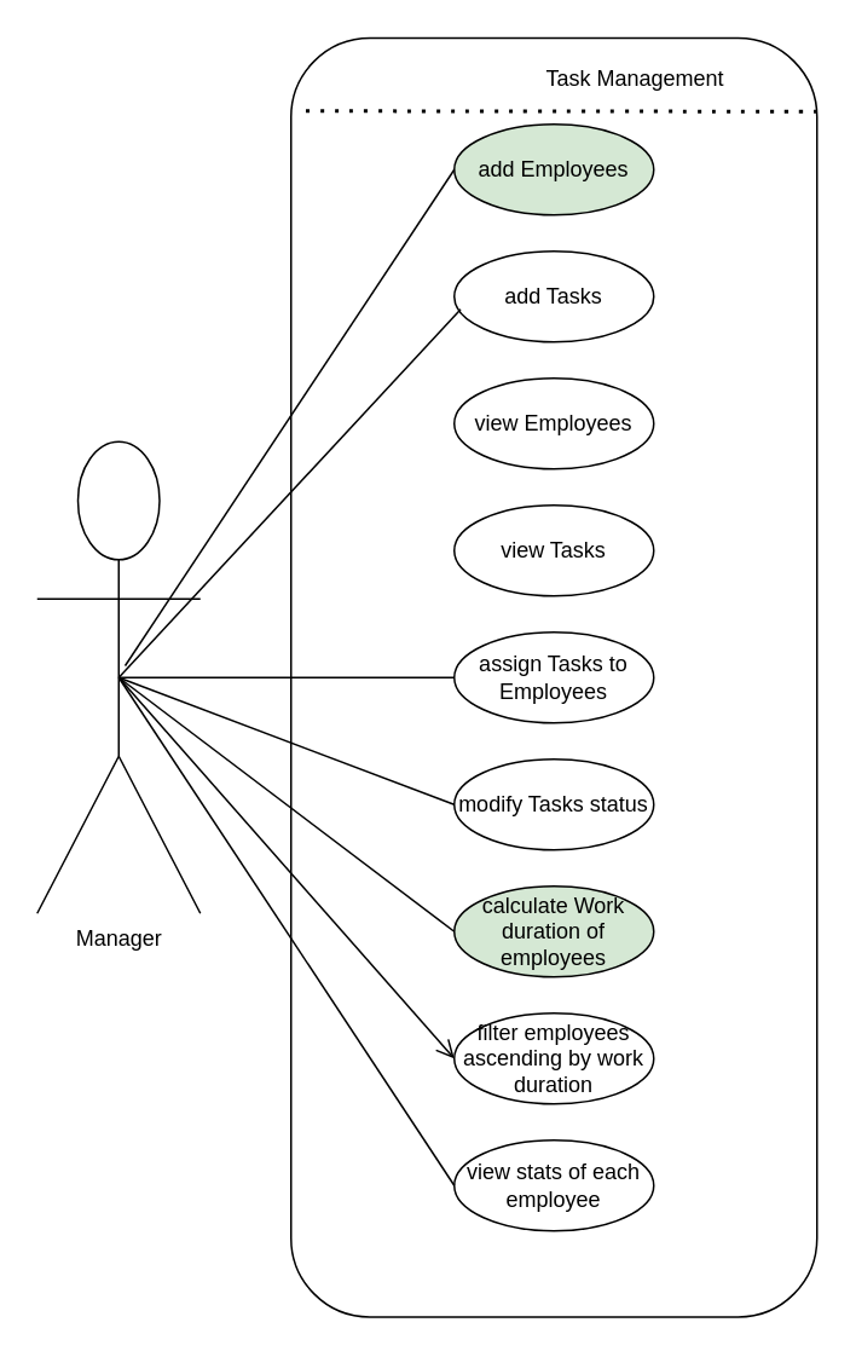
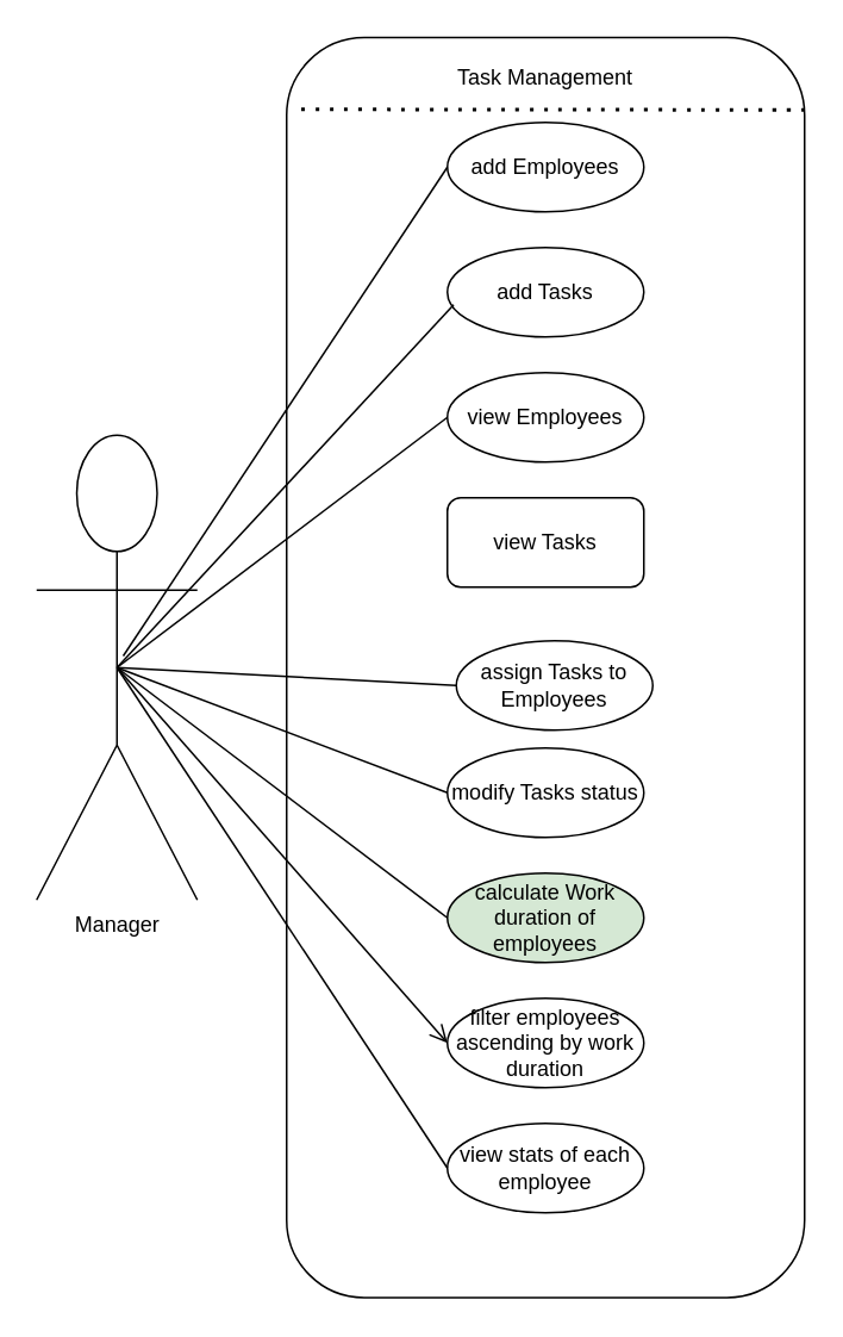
- <mxCell id="4" value="Task Management" style="text;html=1;align=center;verticalAlign=middle;whiteSpace=wrap;rounded=0;" vertex="1" parent="1"><mxGeometry x="275" y="28" width="150" height="30" as="geometry" /></mxCell>
+ <mxCell id="4" value="Task Management" style="text;html=1;align=center;verticalAlign=middle;whiteSpace=wrap;rounded=0;" vertex="1" parent="1"><mxGeometry x="230" y="28" width="150" height="30" as="geometry" /></mxCell>
- <mxCell id="5" value="add Employees" style="ellipse;whiteSpace=wrap;html=1;fillColor=#d5e8d4;" vertex="1" parent="1"><mxGeometry x="250" y="68" width="110" height="50" as="geometry" /></mxCell>
+ <mxCell id="5" value="add Employees" style="ellipse;whiteSpace=wrap;html=1;" vertex="1" parent="1"><mxGeometry x="250" y="68" width="110" height="50" as="geometry" /></mxCell>
+ <mxCell id="17" value="" style="endArrow=none;html=1;rounded=0;fontSize=12;startSize=8;endSize=8;curved=1;entryX=0;entryY=0.5;entryDx=0;entryDy=0;exitX=0.5;exitY=0.5;exitDx=0;exitDy=0;exitPerimeter=0;" edge="1" parent="1" source="2" target="7"><mxGeometry width="50" height="50" relative="1" as="geometry"><mxPoint x="99" y="387" as="sourcePoint" /><mxPoint x="270" y="113" as="targetPoint" /></mxGeometry></mxCell>
- <mxCell id="8" value="view Tasks" style="ellipse;whiteSpace=wrap;html=1;" vertex="1" parent="1"><mxGeometry x="250" y="278" width="110" height="50" as="geometry" /></mxCell>
+ <mxCell id="8" value="view Tasks" style="whiteSpace=wrap;html=1;rounded=1;" vertex="1" parent="1"><mxGeometry x="250" y="278" width="110" height="50" as="geometry" /></mxCell>
- <mxCell id="9" value="assign Tasks to Employees" style="ellipse;whiteSpace=wrap;html=1;" vertex="1" parent="1"><mxGeometry x="250" y="348" width="110" height="50" as="geometry" /></mxCell>
+ <mxCell id="9" value="assign Tasks to Employees" style="ellipse;whiteSpace=wrap;html=1;" vertex="1" parent="1"><mxGeometry x="255" y="358" width="110" height="50" as="geometry" /></mxCell>
